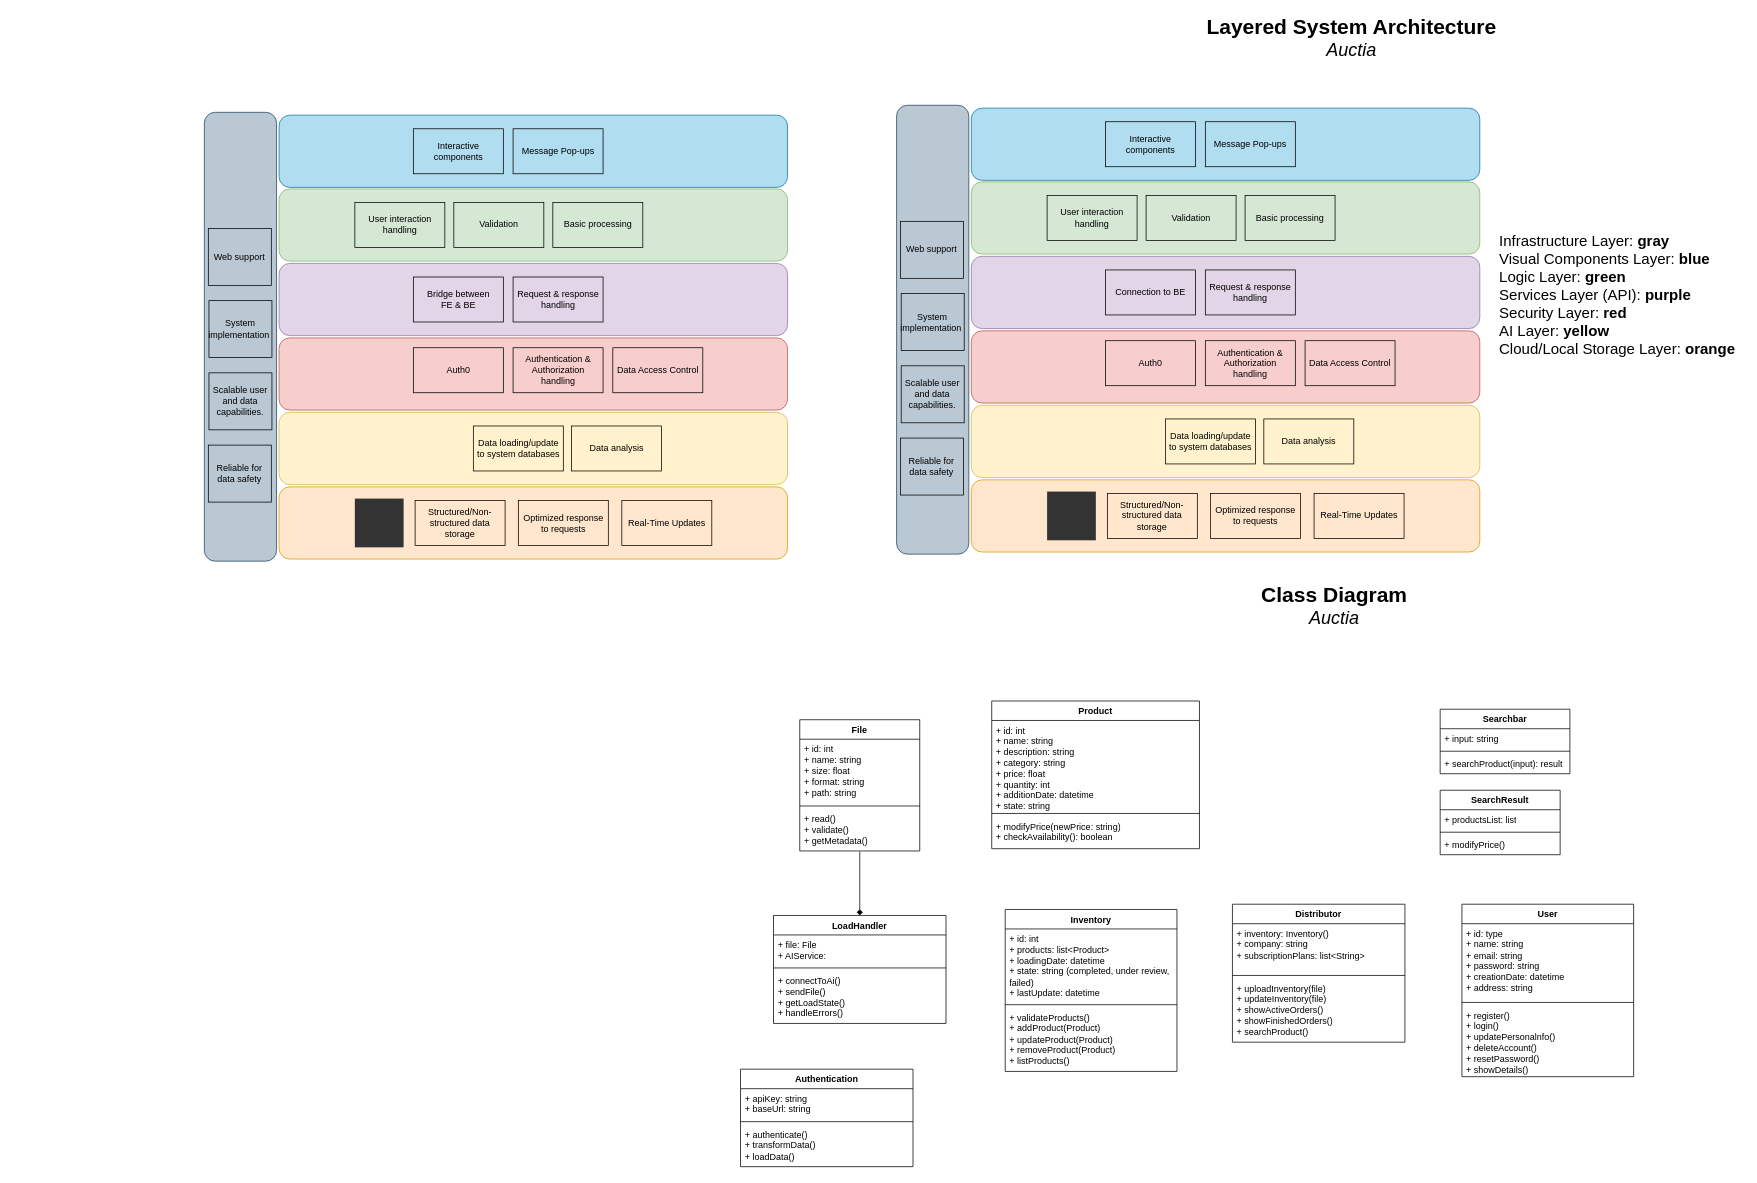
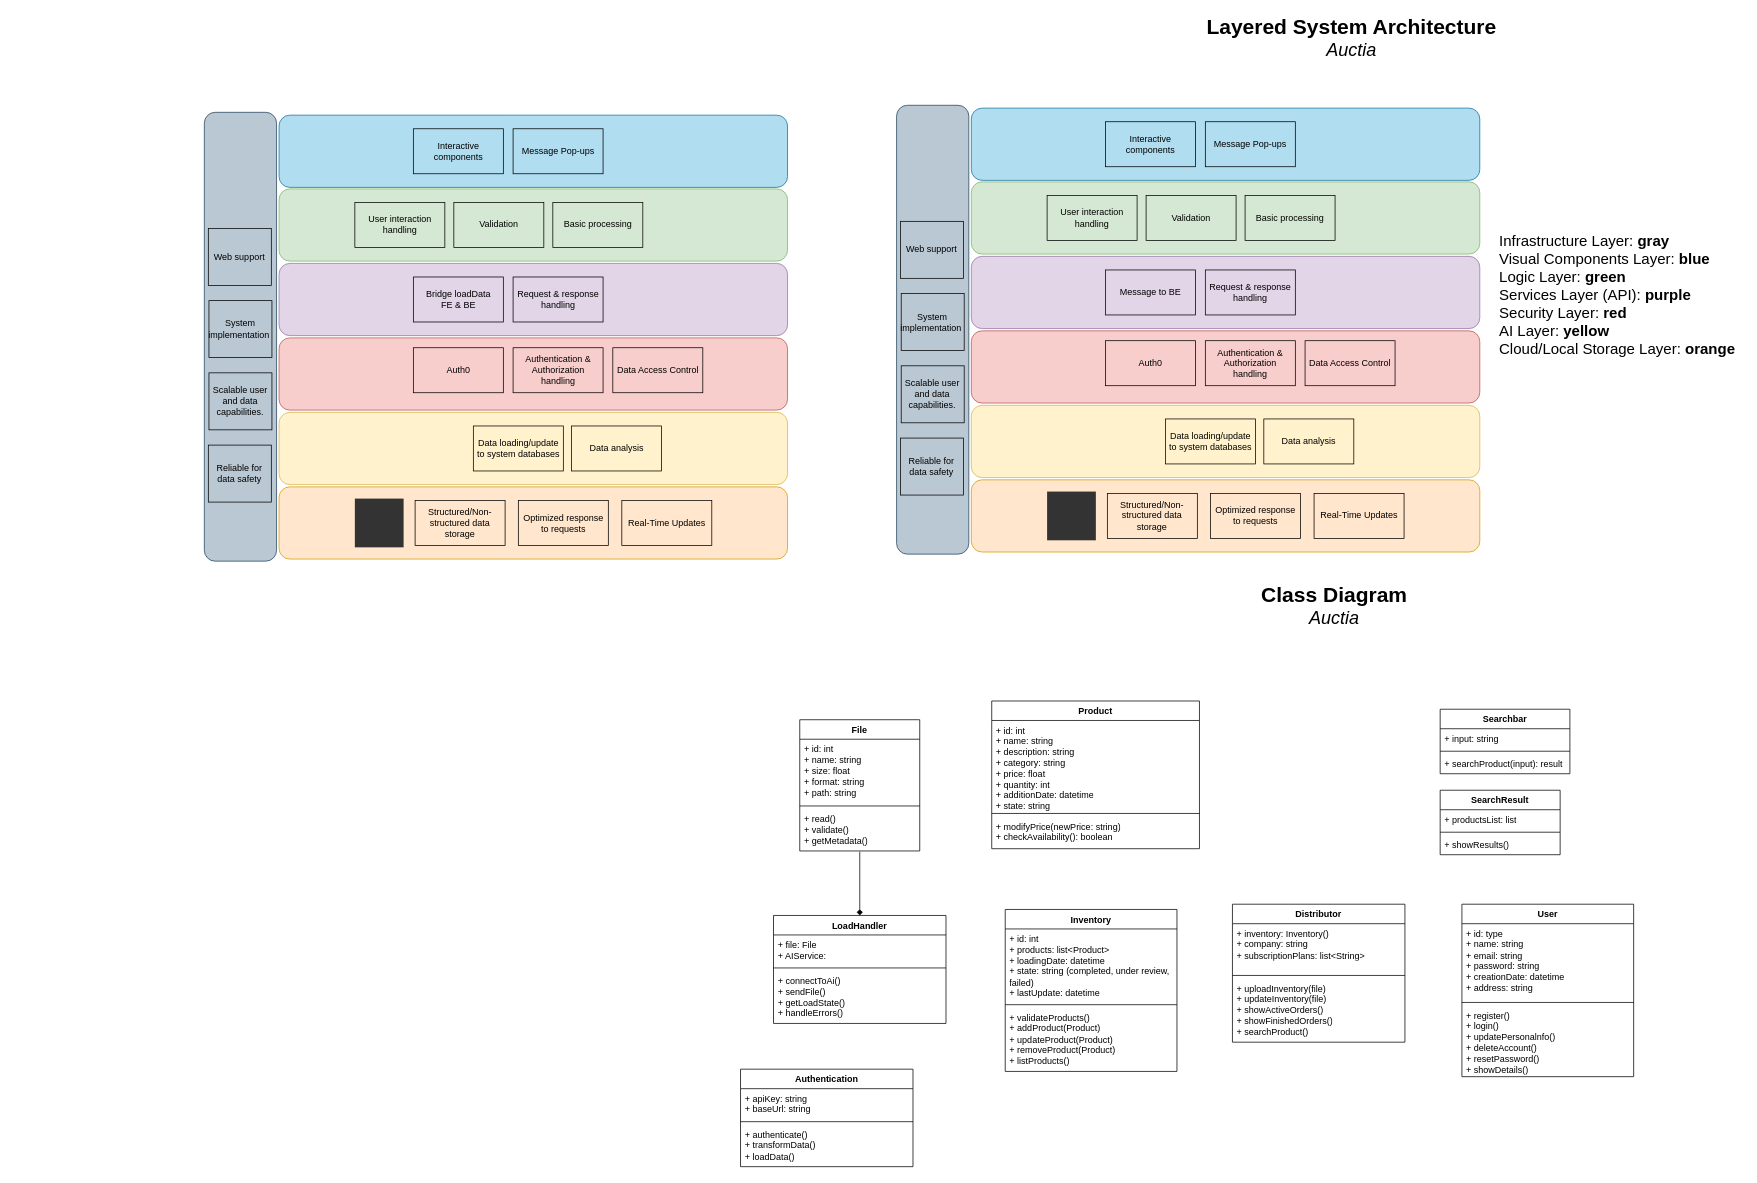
- <mxCell id="26" value="Connection to&amp;nbsp;&lt;span style=&quot;background-color: initial;&quot;&gt;BE&lt;/span&gt;" style="rounded=0;whiteSpace=wrap;html=1;fillColor=none;align=center;" parent="4" vertex="1"><mxGeometry x="278.714" y="219.6" width="120" height="60" as="geometry" /></mxCell>
+ <mxCell id="26" value="Message to&amp;nbsp;&lt;span style=&quot;background-color: initial;&quot;&gt;BE&lt;/span&gt;" style="rounded=0;whiteSpace=wrap;html=1;fillColor=none;align=center;" parent="4" vertex="1"><mxGeometry x="278.714" y="219.6" width="120" height="60" as="geometry" /></mxCell>
- <mxCell id="67" value="Bridge between&lt;div&gt;FE &amp;amp; BE&lt;/div&gt;" style="rounded=0;whiteSpace=wrap;html=1;fillColor=none;" parent="45" vertex="1"><mxGeometry x="278.714" y="219.6" width="120" height="60" as="geometry" /></mxCell>
+ <mxCell id="67" value="Bridge loadData&lt;div&gt;FE &amp;amp; BE&lt;/div&gt;" style="rounded=0;whiteSpace=wrap;html=1;fillColor=none;" parent="45" vertex="1"><mxGeometry x="278.714" y="219.6" width="120" height="60" as="geometry" /></mxCell>
- <mxCell id="106" value="&lt;div&gt;&lt;span style=&quot;background-color: initial;&quot;&gt;+ modifyPrice()&lt;/span&gt;&lt;br&gt;&lt;/div&gt;" style="text;strokeColor=none;fillColor=none;align=left;verticalAlign=top;spacingLeft=4;spacingRight=4;overflow=hidden;rotatable=0;points=[[0,0.5],[1,0.5]];portConstraint=eastwest;whiteSpace=wrap;html=1;" parent="103" vertex="1"><mxGeometry y="60" width="160" height="26" as="geometry" /></mxCell>
+ <mxCell id="106" value="&lt;div&gt;&lt;span style=&quot;background-color: initial;&quot;&gt;+ showResults()&lt;/span&gt;&lt;br&gt;&lt;/div&gt;" style="text;strokeColor=none;fillColor=none;align=left;verticalAlign=top;spacingLeft=4;spacingRight=4;overflow=hidden;rotatable=0;points=[[0,0.5],[1,0.5]];portConstraint=eastwest;whiteSpace=wrap;html=1;" parent="103" vertex="1"><mxGeometry y="60" width="160" height="26" as="geometry" /></mxCell>
